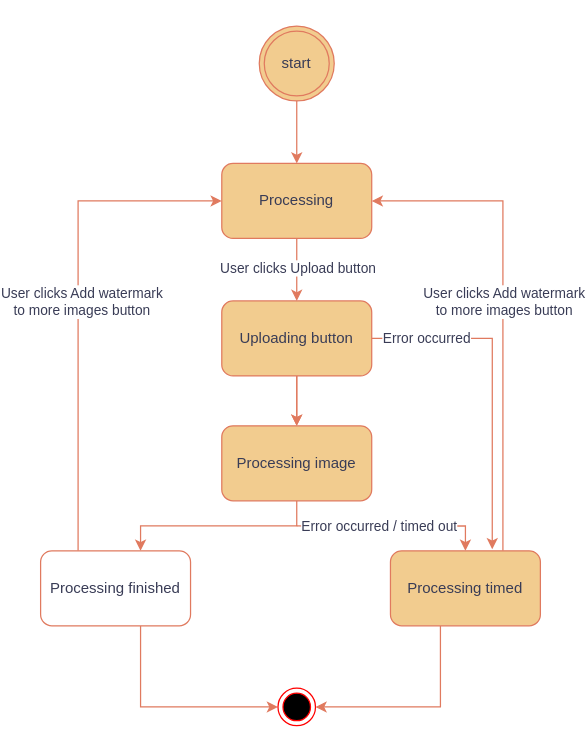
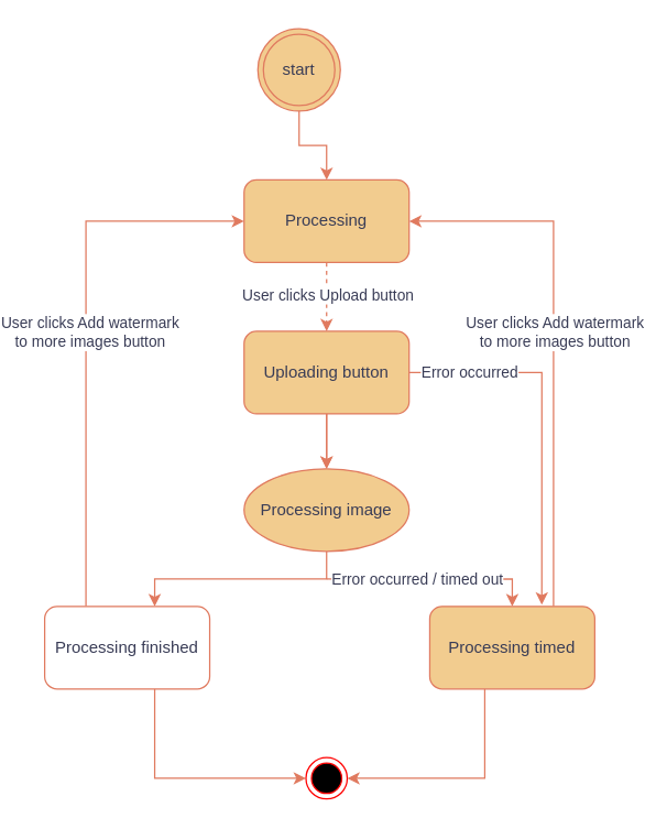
- <mxCell id="3" value="start" style="ellipse;shape=doubleEllipse;html=1;dashed=0;whiteSpace=wrap;aspect=fixed;strokeColor=#E07A5F;fontColor=#393C56;fillColor=#F2CC8F;" vertex="1" parent="1"><mxGeometry x="195" y="20" width="60" height="60" as="geometry" /></mxCell>
+ <mxCell id="3" value="start" style="ellipse;shape=doubleEllipse;html=1;dashed=0;whiteSpace=wrap;aspect=fixed;strokeColor=#E07A5F;fontColor=#393C56;fillColor=#F2CC8F;" vertex="1" parent="1"><mxGeometry x="175" y="20" width="60" height="60" as="geometry" /></mxCell>
- <mxCell id="4" value="" style="edgeStyle=orthogonalEdgeStyle;rounded=0;orthogonalLoop=1;jettySize=auto;html=1;strokeColor=#E07A5F;fontColor=#393C56;fillColor=#F2CC8F;" edge="1" parent="1" source="6" target="8"><mxGeometry relative="1" as="geometry" /></mxCell>
+ <mxCell id="4" value="" style="edgeStyle=orthogonalEdgeStyle;rounded=0;orthogonalLoop=1;jettySize=auto;html=1;strokeColor=#E07A5F;fontColor=#393C56;fillColor=#F2CC8F;dashed=1;" edge="1" parent="1" source="6" target="8"><mxGeometry relative="1" as="geometry" /></mxCell>
- <mxCell id="19" value="Processing image" style="rounded=1;whiteSpace=wrap;html=1;strokeColor=#E07A5F;fontColor=#393C56;fillColor=#F2CC8F;" vertex="1" parent="1"><mxGeometry x="165" y="340" width="120" height="60" as="geometry" /></mxCell>
+ <mxCell id="19" value="Processing image" style="ellipse;whiteSpace=wrap;html=1;strokeColor=#E07A5F;fontColor=#393C56;fillColor=#F2CC8F;" vertex="1" parent="1"><mxGeometry x="165" y="340" width="120" height="60" as="geometry" /></mxCell>
